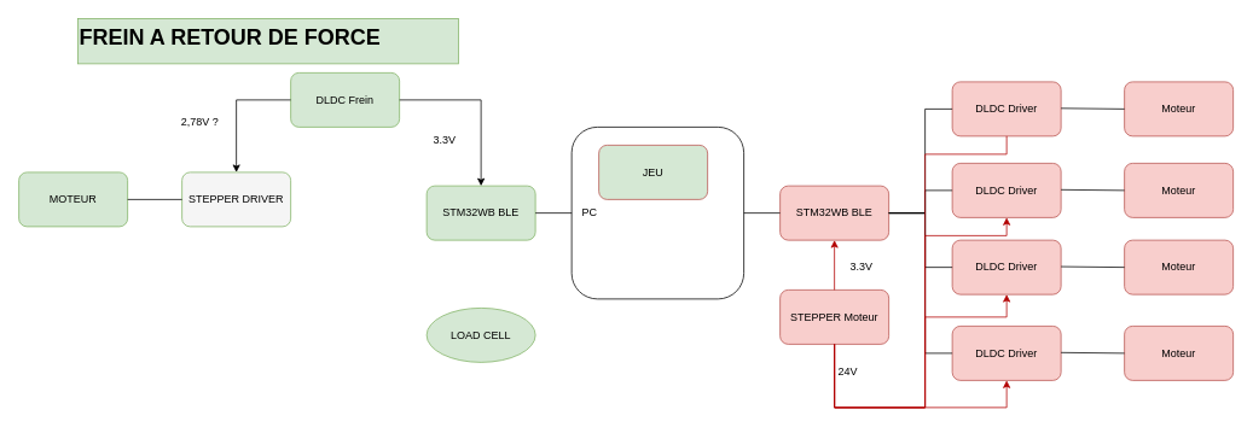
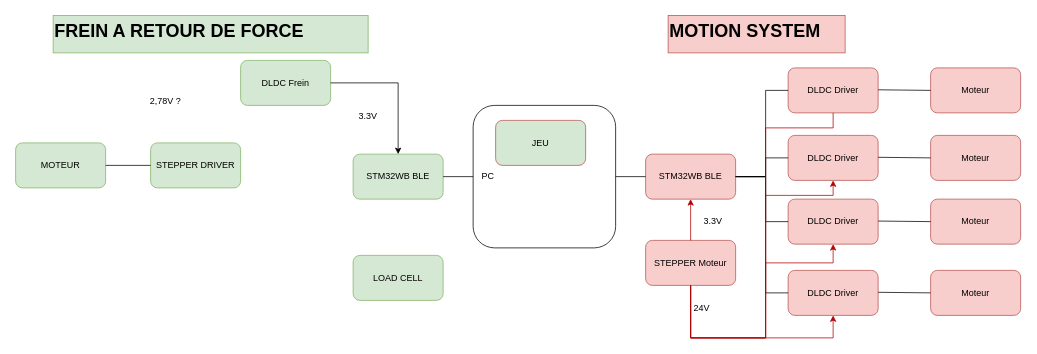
- <mxCell id="25" value="&lt;h1 style=&quot;margin-top: 0px;&quot;&gt;FREIN A RETOUR DE FORCE&lt;/h1&gt;" style="text;html=1;whiteSpace=wrap;overflow=hidden;rounded=0;fillColor=#d5e8d4;strokeColor=#82b366;" vertex="1" parent="1"><mxGeometry x="85" y="20" width="420" height="50" as="geometry" /></mxCell>
+ <mxCell id="25" value="&lt;h1 style=&quot;margin-top: 0px;&quot;&gt;FREIN A RETOUR DE FORCE&lt;/h1&gt;" style="text;html=1;whiteSpace=wrap;overflow=hidden;rounded=0;fillColor=#d5e8d4;strokeColor=#82b366;" vertex="1" parent="1"><mxGeometry x="70" y="20" width="420" height="50" as="geometry" /></mxCell>
+ <mxCell id="23" value="&lt;h1 style=&quot;margin-top: 0px;&quot;&gt;MOTION SYSTEM&lt;/h1&gt;" style="text;html=1;whiteSpace=wrap;overflow=hidden;rounded=0;fillColor=#f8cecc;strokeColor=#b85450;" vertex="1" parent="1"><mxGeometry x="890" y="20" width="236" height="50" as="geometry" /></mxCell>
- <mxCell id="15" value="" style="endArrow=classic;html=1;rounded=0;exitX=0;exitY=0.5;exitDx=0;exitDy=0;entryX=0.5;entryY=0;entryDx=0;entryDy=0;" edge="1" parent="1" source="8" target="11"><mxGeometry width="50" height="50" relative="1" as="geometry"><mxPoint x="640" y="430" as="sourcePoint" /><mxPoint x="690" y="380" as="targetPoint" /><Array as="points"><mxPoint x="260" y="110" /></Array></mxGeometry></mxCell>
- <mxCell id="11" value="STEPPER DRIVER" style="rounded=1;whiteSpace=wrap;html=1;fillColor=#f5f5f5;strokeColor=#82b366;" vertex="1" parent="1"><mxGeometry x="200" y="190" width="120" height="60" as="geometry" /></mxCell>
+ <mxCell id="11" value="STEPPER DRIVER" style="rounded=1;whiteSpace=wrap;html=1;fillColor=#d5e8d4;strokeColor=#82b366;" vertex="1" parent="1"><mxGeometry x="200" y="190" width="120" height="60" as="geometry" /></mxCell>
- <mxCell id="10" value="LOAD CELL" style="ellipse;whiteSpace=wrap;html=1;fillColor=#d5e8d4;strokeColor=#82b366;" vertex="1" parent="1"><mxGeometry x="470" y="340" width="120" height="60" as="geometry" /></mxCell>
+ <mxCell id="10" value="LOAD CELL" style="rounded=1;whiteSpace=wrap;html=1;fillColor=#d5e8d4;strokeColor=#82b366;" vertex="1" parent="1"><mxGeometry x="470" y="340" width="120" height="60" as="geometry" /></mxCell>
